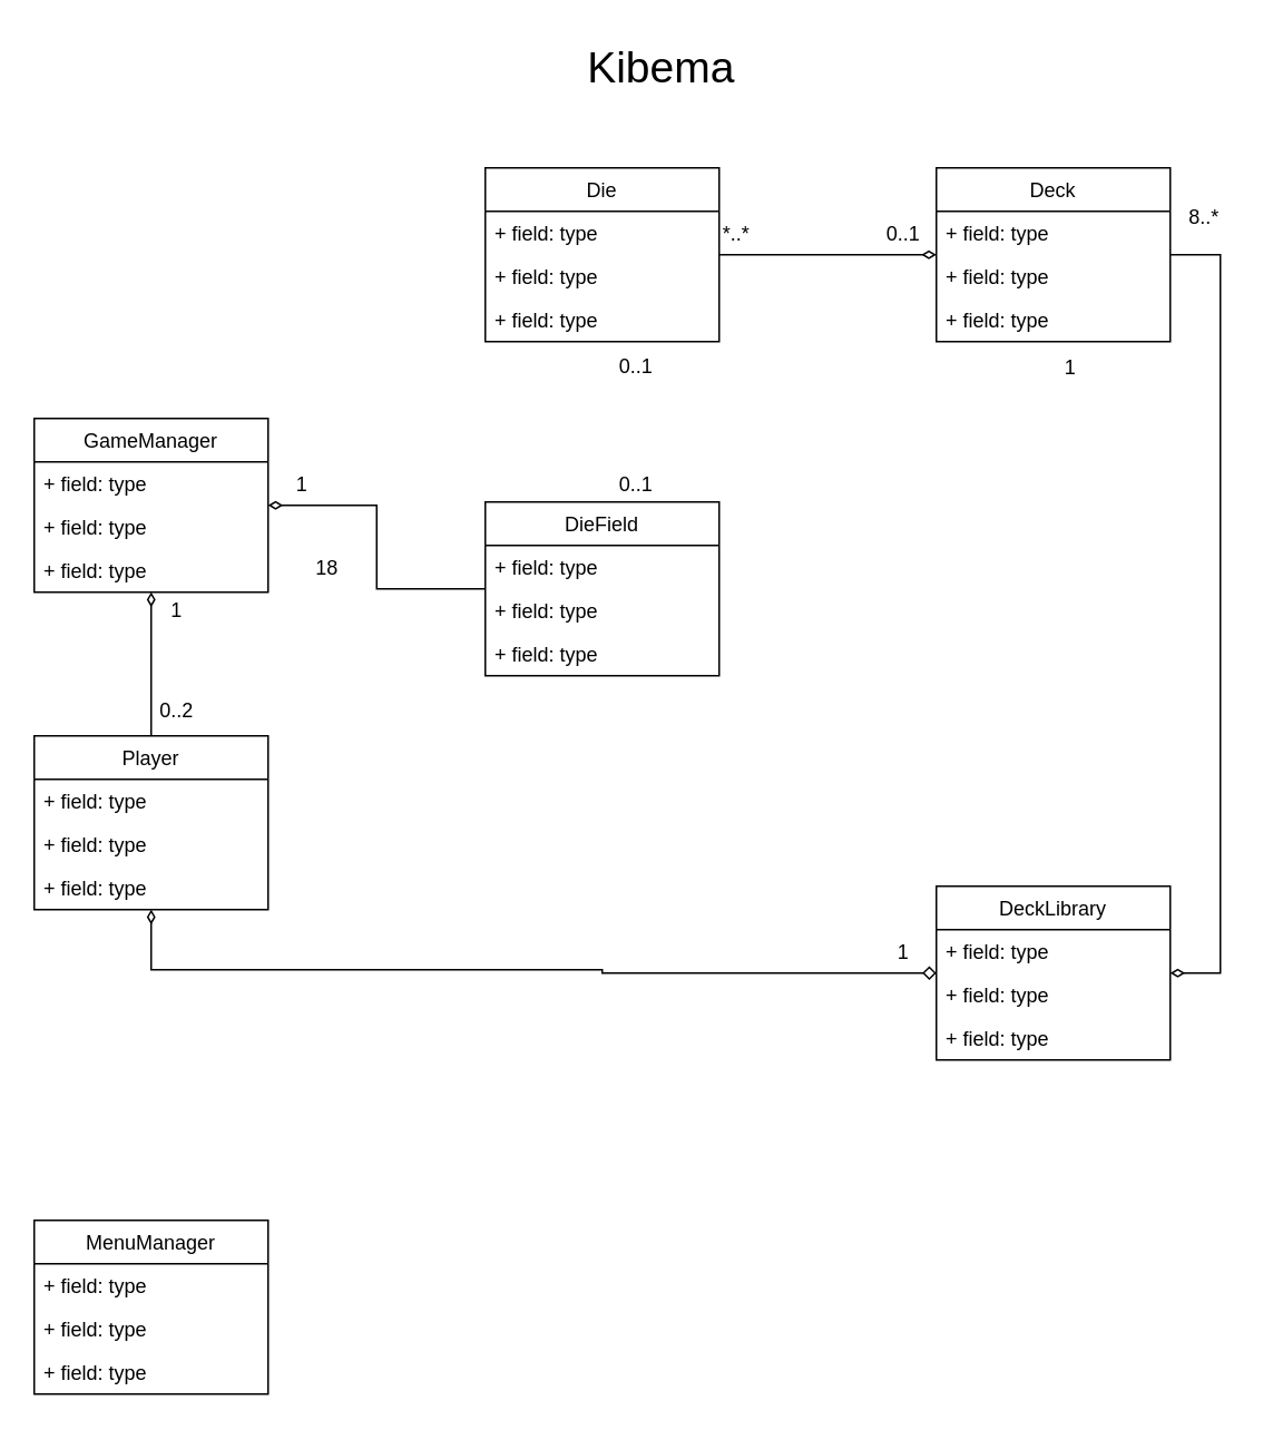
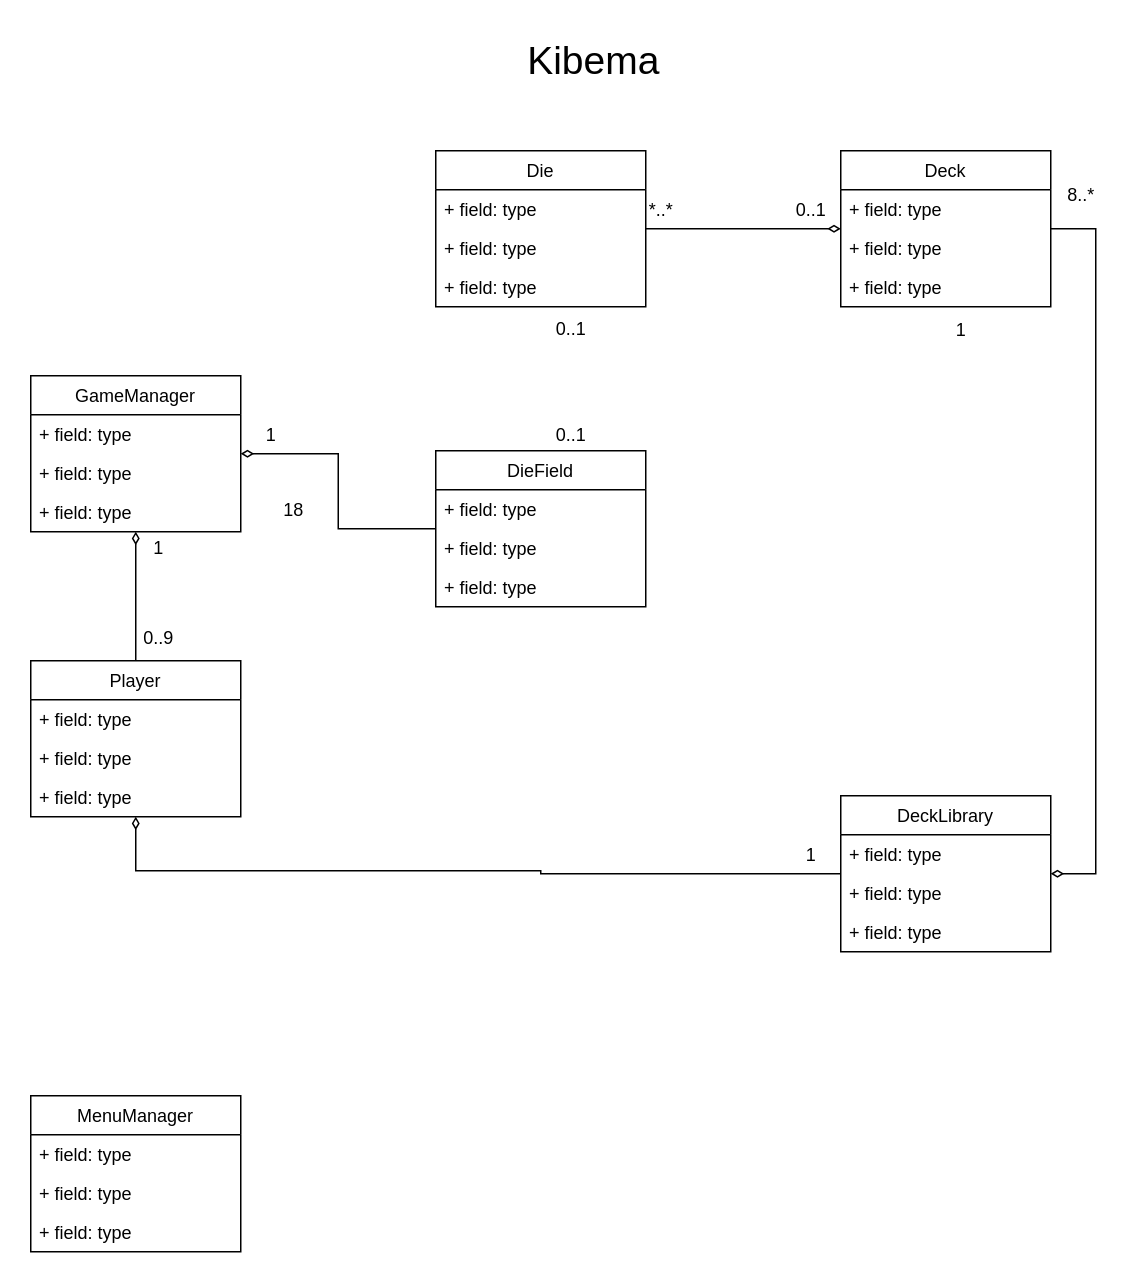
- <mxCell id="35" value="0..2" style="text;html=1;align=center;verticalAlign=middle;resizable=0;points=[];autosize=1;strokeColor=none;fillColor=none;" vertex="1" parent="1"><mxGeometry x="85" y="410" width="40" height="30" as="geometry" /></mxCell>
+ <mxCell id="35" value="0..9" style="text;html=1;align=center;verticalAlign=middle;resizable=0;points=[];autosize=1;strokeColor=none;fillColor=none;" vertex="1" parent="1"><mxGeometry x="85" y="410" width="40" height="30" as="geometry" /></mxCell>
- <mxCell id="11" style="edgeStyle=orthogonalEdgeStyle;rounded=0;orthogonalLoop=1;jettySize=auto;html=1;startArrow=diamondThin;startFill=0;endArrow=diamond;endFill=0;" edge="1" parent="1" source="12" target="39"><mxGeometry relative="1" as="geometry"><Array as="points"><mxPoint x="90" y="580" /><mxPoint x="360" y="580" /><mxPoint x="360" y="582" /></Array></mxGeometry></mxCell>
+ <mxCell id="11" style="edgeStyle=orthogonalEdgeStyle;rounded=0;orthogonalLoop=1;jettySize=auto;html=1;startArrow=diamondThin;startFill=0;endArrow=none;endFill=0;" edge="1" parent="1" source="12" target="39"><mxGeometry relative="1" as="geometry"><Array as="points"><mxPoint x="90" y="580" /><mxPoint x="360" y="580" /><mxPoint x="360" y="582" /></Array></mxGeometry></mxCell>
